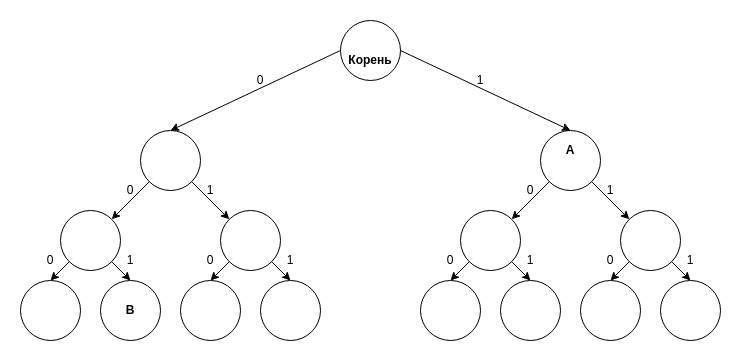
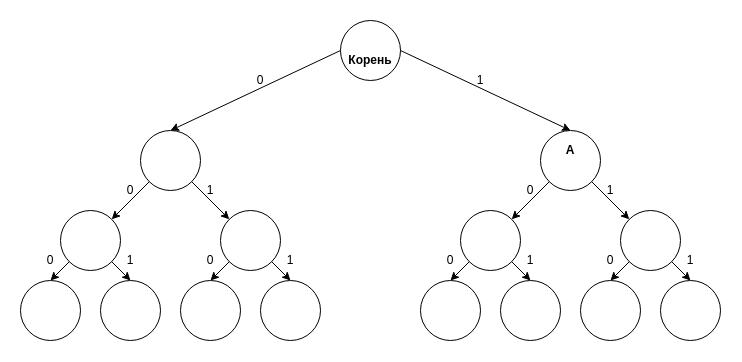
- <mxCell id="33" value="&lt;b&gt;В&lt;/b&gt;" style="text;html=1;strokeColor=none;fillColor=none;align=center;verticalAlign=middle;whiteSpace=wrap;rounded=0;" parent="1" vertex="1"><mxGeometry x="110" y="300" width="40" height="20" as="geometry" /></mxCell>
